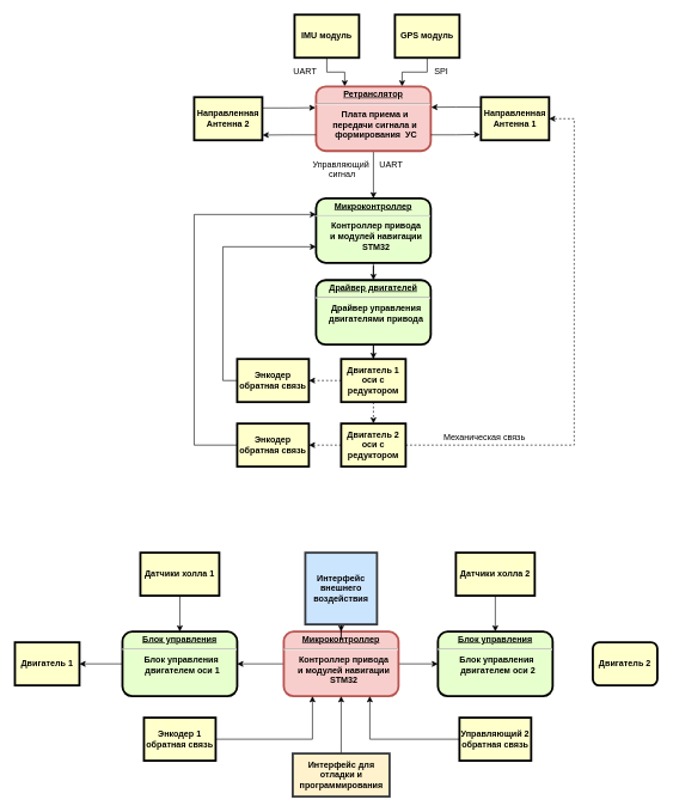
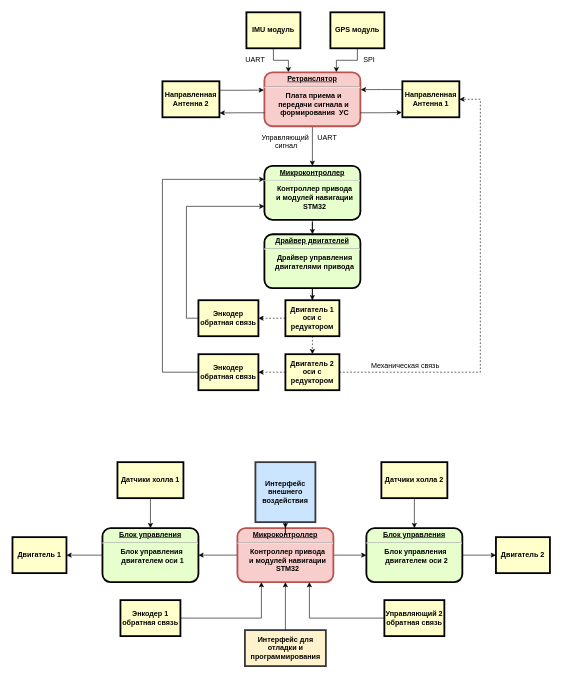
+ <mxCell id="36" style="edgeStyle=orthogonalEdgeStyle;rounded=0;orthogonalLoop=1;jettySize=auto;html=1;exitX=1;exitY=0.5;exitDx=0;exitDy=0;entryX=0;entryY=0.5;entryDx=0;entryDy=0;" edge="1" parent="1" source="37" target="44"><mxGeometry relative="1" as="geometry" /></mxCell>
- <mxCell id="44" value="Двигатель 2" style="whiteSpace=wrap;align=center;verticalAlign=middle;fontStyle=1;strokeWidth=3;fillColor=#FFFFCC;rounded=1;" vertex="1" parent="1"><mxGeometry x="826" y="895" width="90" height="60" as="geometry" /></mxCell>
+ <mxCell id="44" value="Двигатель 2" style="whiteSpace=wrap;align=center;verticalAlign=middle;fontStyle=1;strokeWidth=3;fillColor=#FFFFCC" vertex="1" parent="1"><mxGeometry x="826" y="895" width="90" height="60" as="geometry" /></mxCell>
